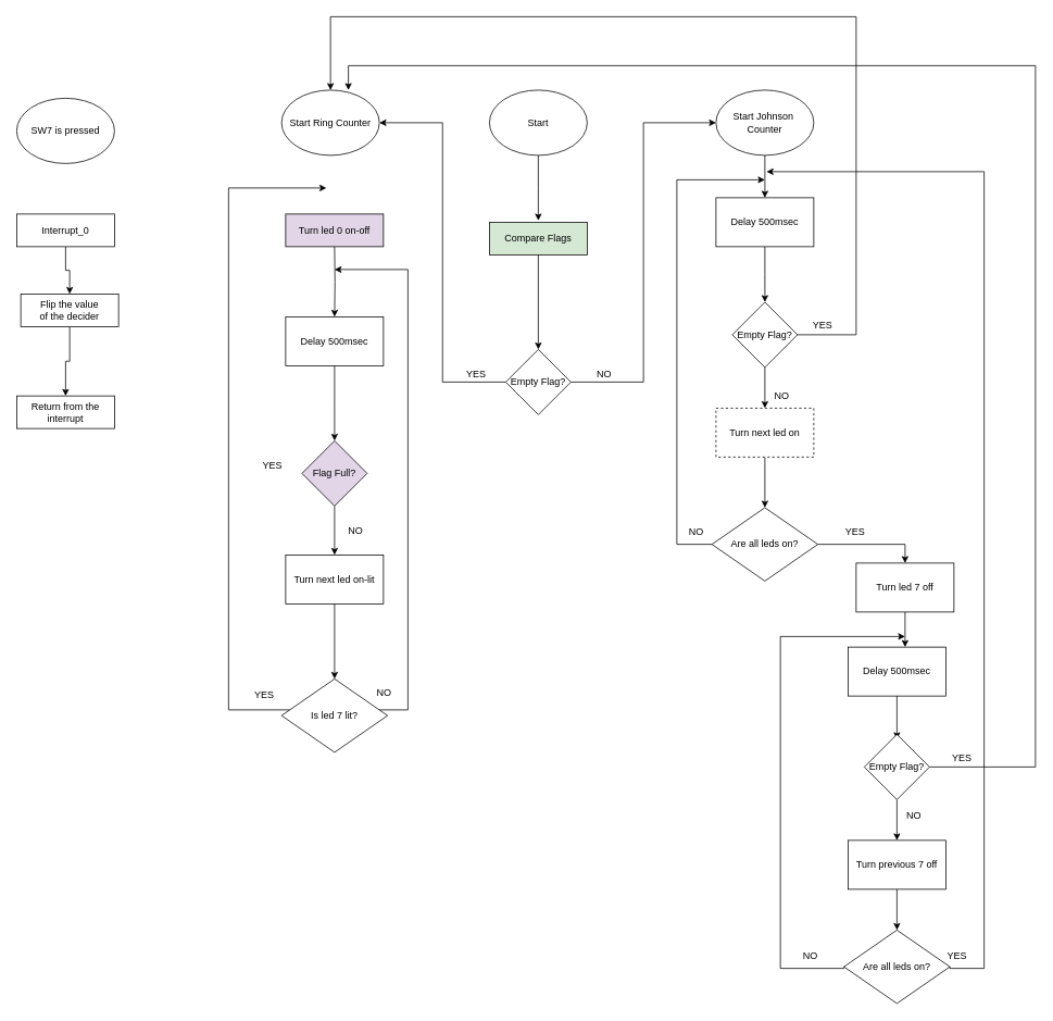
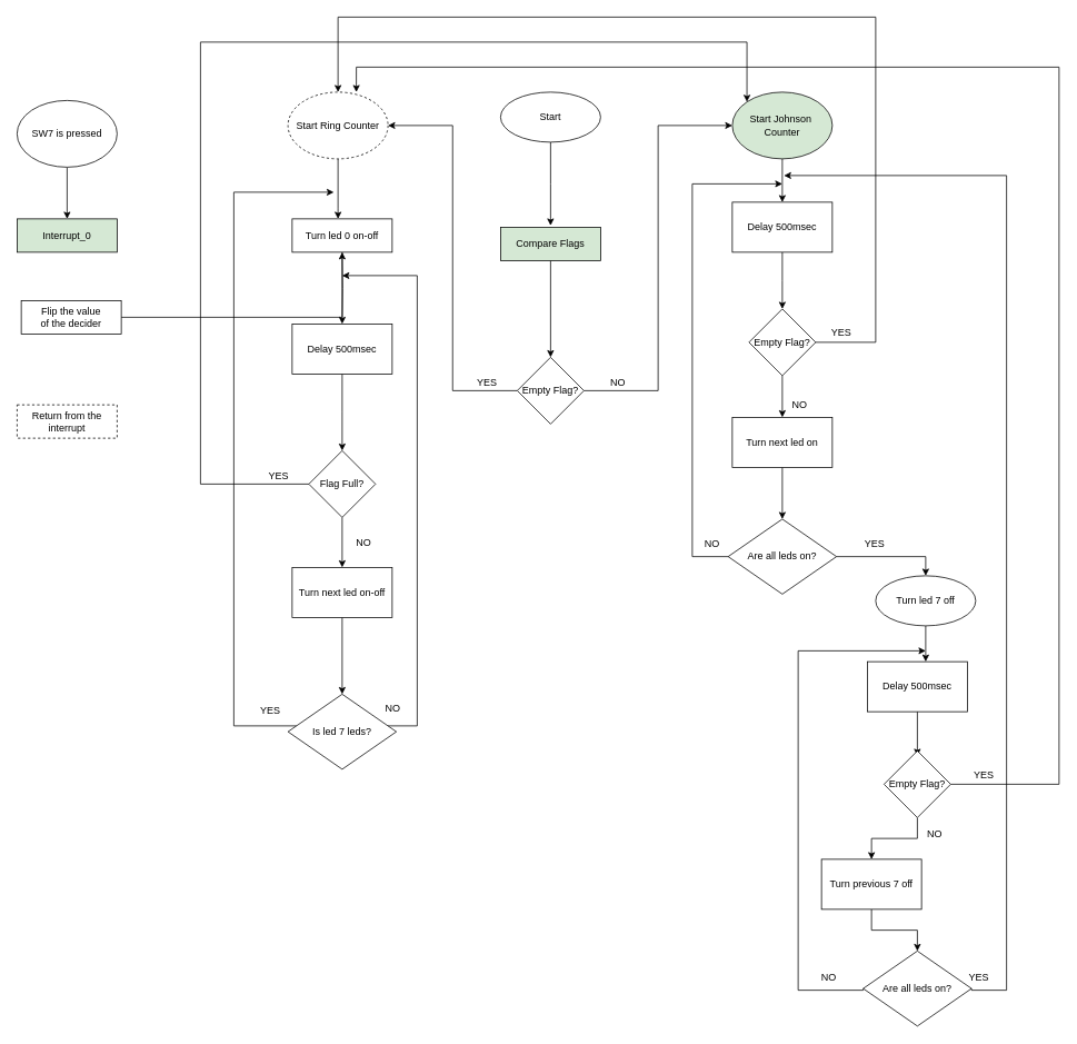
- <mxCell id="3" value="Start Ring Counter" style="ellipse;whiteSpace=wrap;html=1;" parent="1" vertex="1"><mxGeometry x="345" y="110" width="120" height="80" as="geometry" /></mxCell>
+ <mxCell id="3" value="Start Ring Counter" style="ellipse;whiteSpace=wrap;html=1;dashed=1;" parent="1" vertex="1"><mxGeometry x="345" y="110" width="120" height="80" as="geometry" /></mxCell>
- <mxCell id="32" value="Start" style="ellipse;whiteSpace=wrap;html=1;" parent="1" vertex="1"><mxGeometry x="600" y="110" width="120" height="80" as="geometry" /></mxCell>
+ <mxCell id="32" value="Start" style="ellipse;whiteSpace=wrap;html=1;" parent="1" vertex="1"><mxGeometry x="600" y="110" width="120" height="60" as="geometry" /></mxCell>
- <mxCell id="29" value="Start Johnson&amp;nbsp;&lt;br&gt;Counter" style="ellipse;whiteSpace=wrap;html=1;" parent="1" vertex="1"><mxGeometry x="878" y="110" width="120" height="80" as="geometry" /></mxCell>
+ <mxCell id="29" value="Start Johnson&amp;nbsp;&lt;br&gt;Counter" style="ellipse;whiteSpace=wrap;html=1;fillColor=#d5e8d4;" parent="1" vertex="1"><mxGeometry x="878" y="110" width="120" height="80" as="geometry" /></mxCell>
+ <mxCell id="40" value="" style="edgeStyle=orthogonalEdgeStyle;rounded=0;orthogonalLoop=1;jettySize=auto;html=1;" parent="1" source="41" target="43" edge="1"><mxGeometry relative="1" as="geometry" /></mxCell>
+ <mxCell id="2" value="" style="edgeStyle=orthogonalEdgeStyle;rounded=0;orthogonalLoop=1;jettySize=auto;html=1;" parent="1" source="3" target="26" edge="1"><mxGeometry relative="1" as="geometry"><Array as="points"><mxPoint x="405" y="250" /><mxPoint x="405" y="250" /></Array></mxGeometry></mxCell>
- <mxCell id="43" value="Interrupt_0" style="rounded=0;whiteSpace=wrap;html=1;" parent="1" vertex="1"><mxGeometry x="20" y="262" width="120" height="40" as="geometry" /></mxCell>
+ <mxCell id="43" value="Interrupt_0" style="rounded=0;whiteSpace=wrap;html=1;fillColor=#d5e8d4;" parent="1" vertex="1"><mxGeometry x="20" y="262" width="120" height="40" as="geometry" /></mxCell>
- <mxCell id="26" value="Turn led 0 on-off" style="rounded=0;whiteSpace=wrap;html=1;fillColor=#e1d5e7;" parent="1" vertex="1"><mxGeometry x="350" y="262" width="120" height="40" as="geometry" /></mxCell>
+ <mxCell id="26" value="Turn led 0 on-off" style="rounded=0;whiteSpace=wrap;html=1;" parent="1" vertex="1"><mxGeometry x="350" y="262" width="120" height="40" as="geometry" /></mxCell>
- <mxCell id="42" value="" style="edgeStyle=orthogonalEdgeStyle;rounded=0;orthogonalLoop=1;jettySize=auto;html=1;" parent="1" source="43" target="45" edge="1"><mxGeometry relative="1" as="geometry" /></mxCell>
+ <mxCell id="47" value="" style="edgeStyle=orthogonalEdgeStyle;rounded=0;orthogonalLoop=1;jettySize=auto;html=1;entryX=0;entryY=0;entryDx=0;entryDy=0;" parent="1" source="49" target="29" edge="1"><mxGeometry relative="1" as="geometry"><mxPoint x="260" y="580" as="targetPoint" /><Array as="points"><mxPoint x="240" y="580" /><mxPoint x="240" y="50" /><mxPoint x="896" y="50" /></Array></mxGeometry></mxCell>
- <mxCell id="44" value="" style="edgeStyle=orthogonalEdgeStyle;rounded=0;orthogonalLoop=1;jettySize=auto;html=1;" parent="1" source="45" target="46" edge="1"><mxGeometry relative="1" as="geometry" /></mxCell>
+ <mxCell id="44" value="" style="edgeStyle=orthogonalEdgeStyle;rounded=0;orthogonalLoop=1;jettySize=auto;html=1;" parent="1" source="45" target="26" edge="1"><mxGeometry relative="1" as="geometry" /></mxCell>
- <mxCell id="46" value="Return from the interrupt" style="rounded=0;whiteSpace=wrap;html=1;" parent="1" vertex="1"><mxGeometry x="20" y="485" width="120" height="40" as="geometry" /></mxCell>
+ <mxCell id="46" value="Return from the interrupt" style="rounded=0;whiteSpace=wrap;html=1;dashed=1;" parent="1" vertex="1"><mxGeometry x="20" y="485" width="120" height="40" as="geometry" /></mxCell>
- <mxCell id="60" value="Turn next led on" style="rounded=0;whiteSpace=wrap;html=1;dashed=1;" parent="1" vertex="1"><mxGeometry x="878" y="500" width="120" height="60" as="geometry" /></mxCell>
+ <mxCell id="60" value="Turn next led on" style="rounded=0;whiteSpace=wrap;html=1;" parent="1" vertex="1"><mxGeometry x="878" y="500" width="120" height="60" as="geometry" /></mxCell>
- <mxCell id="49" value="Flag Full?" style="rhombus;whiteSpace=wrap;html=1;fillColor=#e1d5e7;" parent="1" vertex="1"><mxGeometry x="370" y="540" width="80" height="80" as="geometry" /></mxCell>
+ <mxCell id="49" value="Flag Full?" style="rhombus;whiteSpace=wrap;html=1;" parent="1" vertex="1"><mxGeometry x="370" y="540" width="80" height="80" as="geometry" /></mxCell>
- <mxCell id="57" value="Turn next led on-lit" style="rounded=0;whiteSpace=wrap;html=1;" parent="1" vertex="1"><mxGeometry x="350" y="680" width="120" height="60" as="geometry" /></mxCell>
+ <mxCell id="57" value="Turn next led on-off" style="rounded=0;whiteSpace=wrap;html=1;" parent="1" vertex="1"><mxGeometry x="350" y="680" width="120" height="60" as="geometry" /></mxCell>
- <mxCell id="15" value="Turn led 7 off" style="rounded=0;whiteSpace=wrap;html=1;" parent="1" vertex="1"><mxGeometry x="1050" y="690" width="120" height="60" as="geometry" /></mxCell>
+ <mxCell id="15" value="Turn led 7 off" style="ellipse;whiteSpace=wrap;html=1;" parent="1" vertex="1"><mxGeometry x="1050" y="690" width="120" height="60" as="geometry" /></mxCell>
- <mxCell id="8" value="Is led 7 lit?" style="rhombus;whiteSpace=wrap;html=1;" parent="1" vertex="1"><mxGeometry x="345" y="832" width="130" height="90" as="geometry" /></mxCell>
+ <mxCell id="8" value="Is led 7 leds?" style="rhombus;whiteSpace=wrap;html=1;" parent="1" vertex="1"><mxGeometry x="345" y="832" width="130" height="90" as="geometry" /></mxCell>
- <mxCell id="62" value="Turn previous 7 off" style="rounded=0;whiteSpace=wrap;html=1;" parent="1" vertex="1"><mxGeometry x="1040" y="1030" width="120" height="60" as="geometry" /></mxCell>
+ <mxCell id="62" value="Turn previous 7 off" style="rounded=0;whiteSpace=wrap;html=1;" parent="1" vertex="1"><mxGeometry x="985" y="1030" width="120" height="60" as="geometry" /></mxCell>
